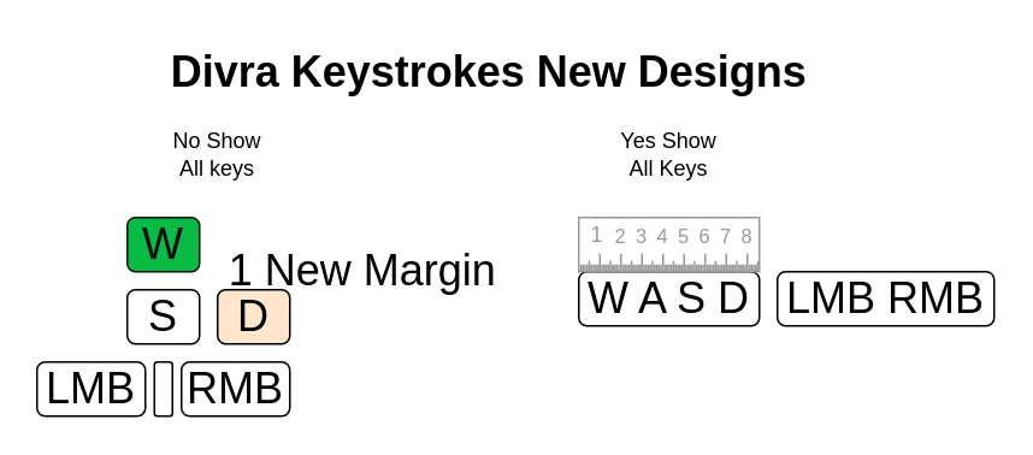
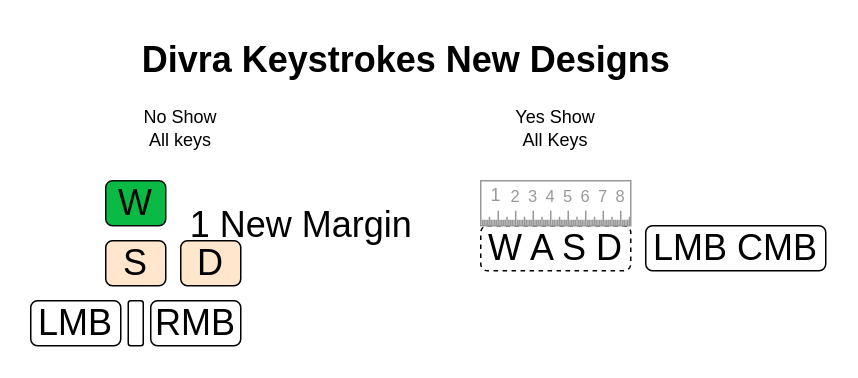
- <mxCell id="12" value="&lt;span style=&quot;font-size: 24px;&quot;&gt;W A S D&lt;/span&gt;" style="rounded=1;whiteSpace=wrap;html=1;" parent="1" vertex="1"><mxGeometry x="320" y="150" width="100" height="30" as="geometry" /></mxCell>
+ <mxCell id="12" value="&lt;span style=&quot;font-size: 24px;&quot;&gt;W A S D&lt;/span&gt;" style="rounded=1;whiteSpace=wrap;html=1;dashed=1;" parent="1" vertex="1"><mxGeometry x="320" y="150" width="100" height="30" as="geometry" /></mxCell>
- <mxCell id="13" value="&lt;span style=&quot;font-size: 24px;&quot;&gt;LMB RMB&lt;/span&gt;" style="rounded=1;whiteSpace=wrap;html=1;" parent="1" vertex="1"><mxGeometry x="430" y="150" width="120" height="30" as="geometry" /></mxCell>
+ <mxCell id="13" value="&lt;span style=&quot;font-size: 24px;&quot;&gt;LMB CMB&lt;/span&gt;" style="rounded=1;whiteSpace=wrap;html=1;" parent="1" vertex="1"><mxGeometry x="430" y="150" width="120" height="30" as="geometry" /></mxCell>
- <mxCell id="6" value="&lt;span style=&quot;font-size: 24px;&quot;&gt;S&lt;/span&gt;" style="rounded=1;whiteSpace=wrap;html=1;" parent="1" vertex="1"><mxGeometry x="70" y="160" width="40" height="30" as="geometry" /></mxCell>
+ <mxCell id="6" value="&lt;span style=&quot;font-size: 24px;&quot;&gt;S&lt;/span&gt;" style="rounded=1;whiteSpace=wrap;html=1;fillColor=#ffe6cc;" parent="1" vertex="1"><mxGeometry x="70" y="160" width="40" height="30" as="geometry" /></mxCell>
